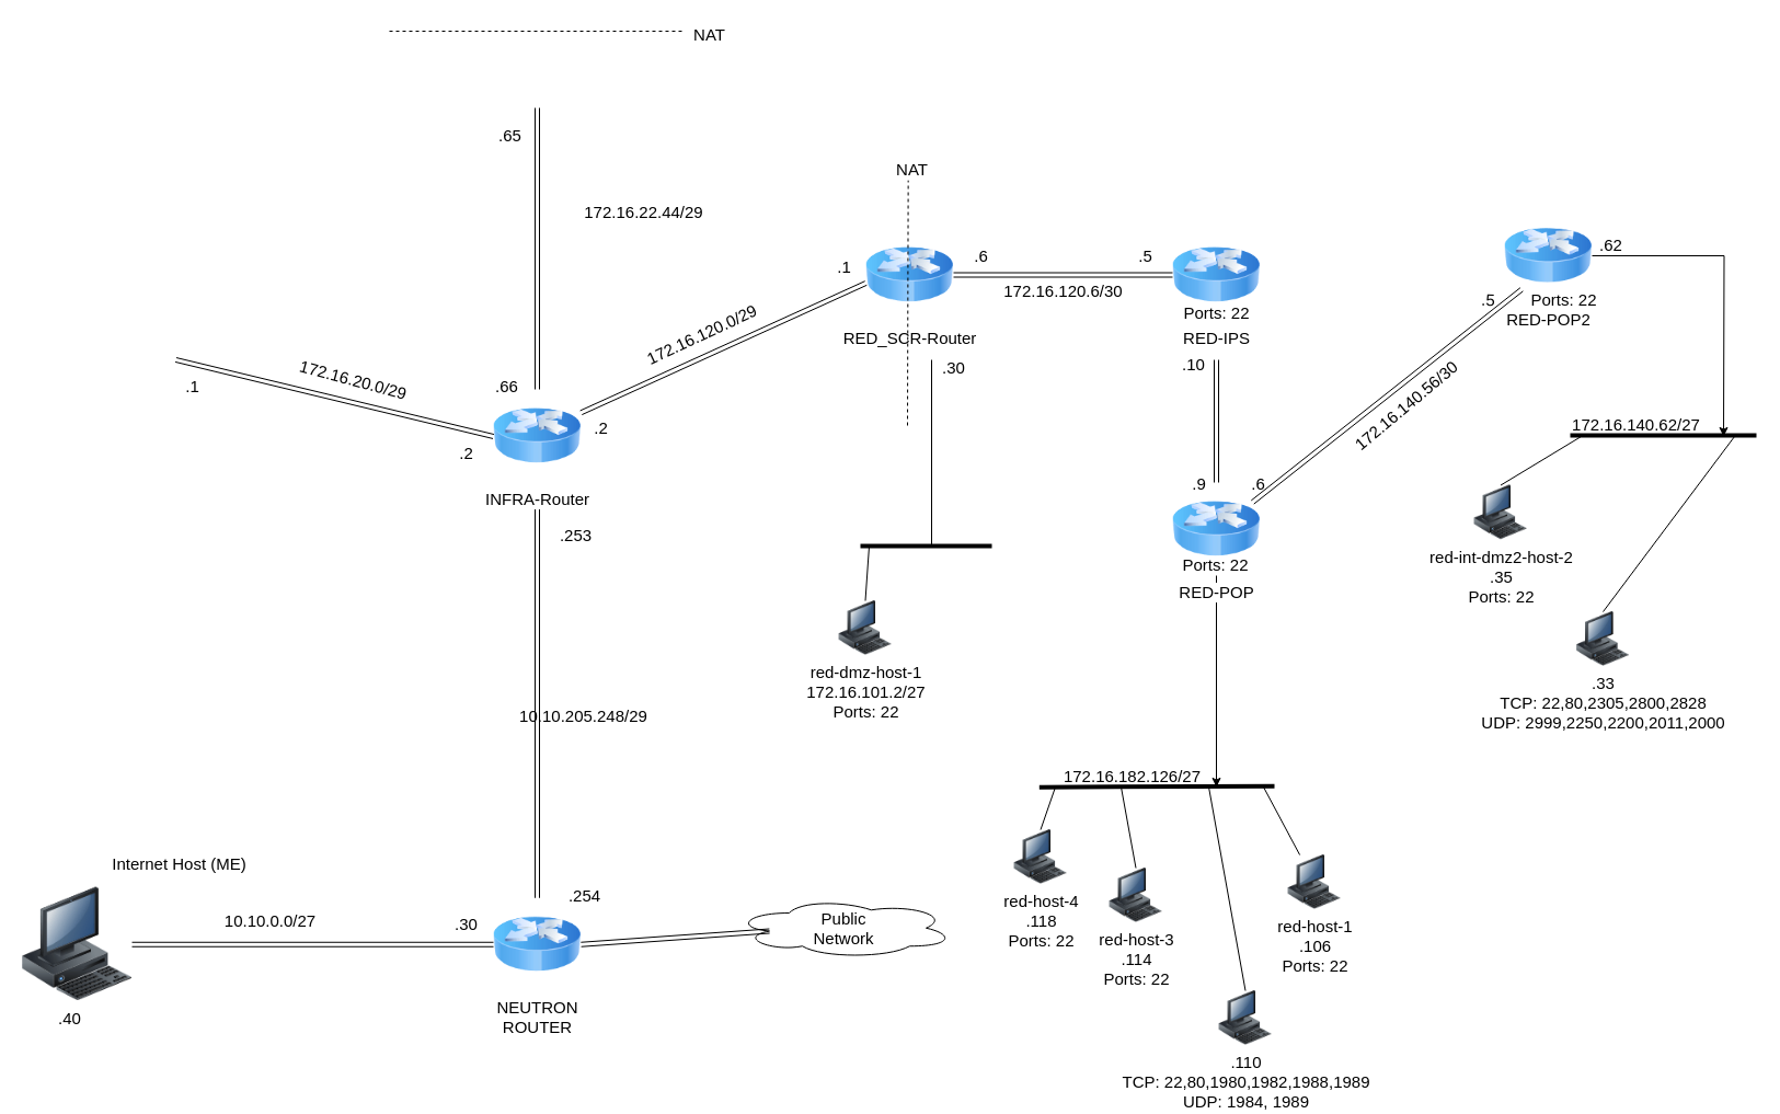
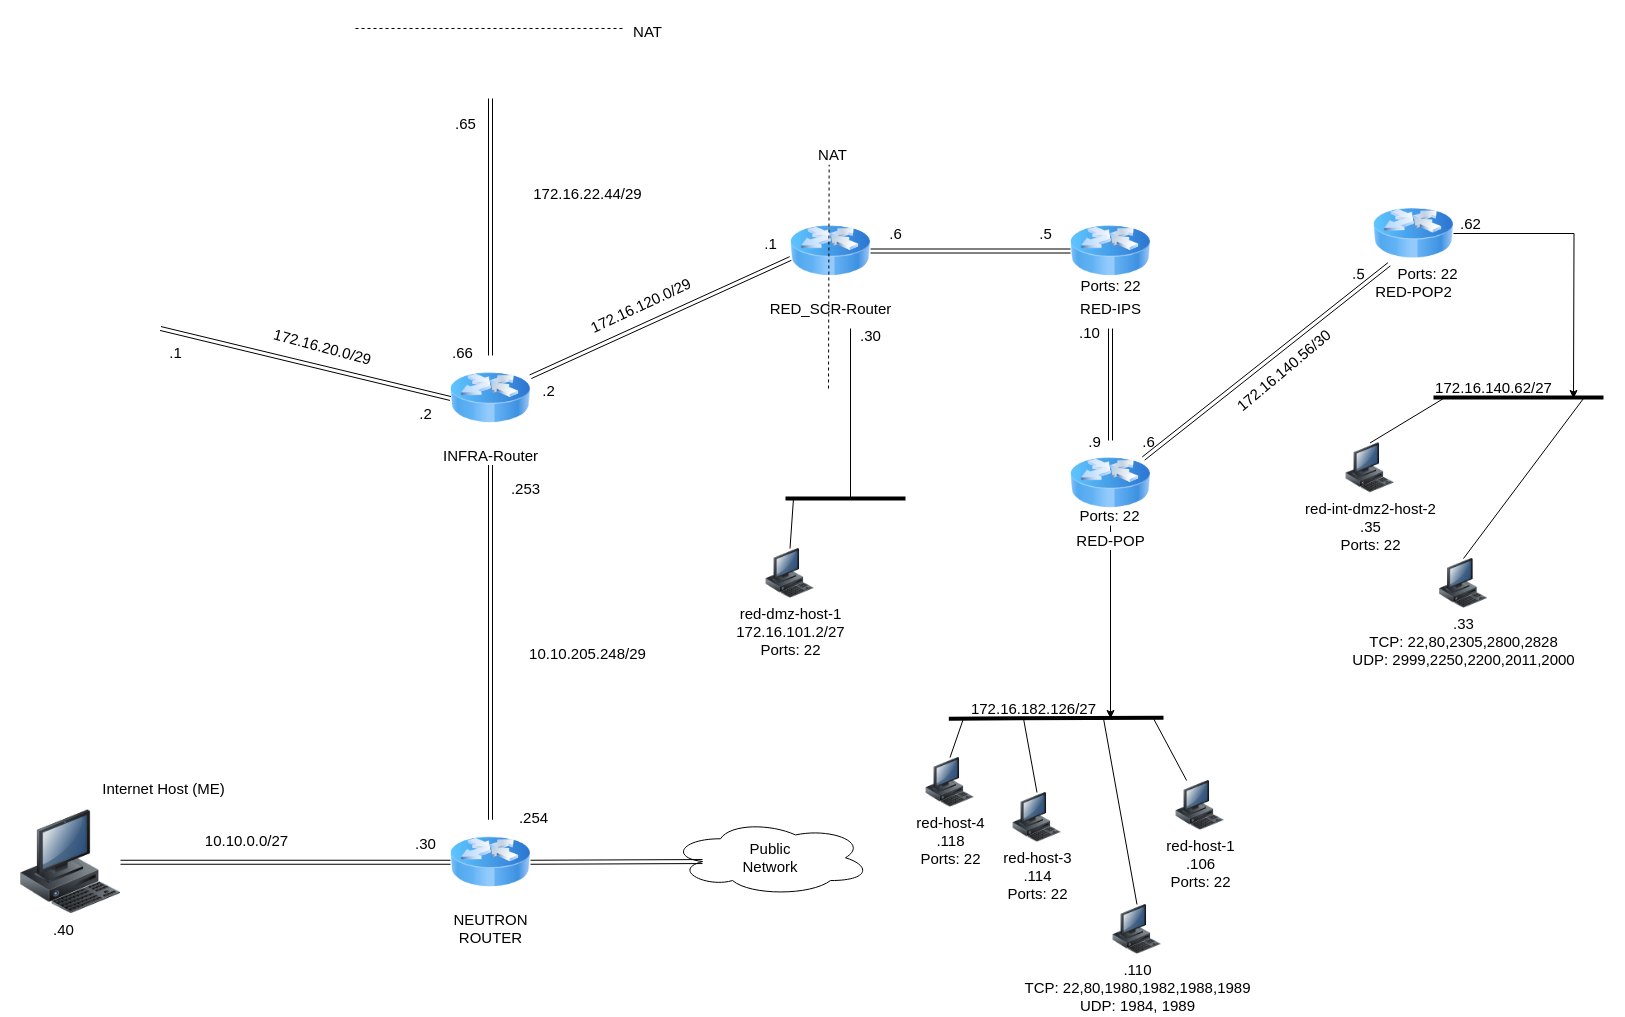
- <mxCell id="38" value="172.16.120.6/30" style="text;html=1;align=center;verticalAlign=middle;resizable=0;points=[];autosize=1;fontSize=15;" vertex="1" parent="1"><mxGeometry x="895" y="255" width="150" height="20" as="geometry" /></mxCell>
- <mxCell id="13" value="10.10.205.248/29" style="text;html=1;align=center;verticalAlign=middle;resizable=0;points=[];autosize=1;fontSize=15;" vertex="1" parent="1"><mxGeometry x="452" y="643" width="160" height="20" as="geometry" /></mxCell>
+ <mxCell id="13" value="10.10.205.248/29" style="text;html=1;align=center;verticalAlign=middle;resizable=0;points=[];autosize=1;fontSize=15;" vertex="1" parent="1"><mxGeometry x="507" y="643" width="160" height="20" as="geometry" /></mxCell>
- <mxCell id="6" value="&lt;div style=&quot;font-size: 15px;&quot;&gt;Public&lt;/div&gt;&lt;div style=&quot;font-size: 15px;&quot;&gt;Network&lt;br style=&quot;font-size: 15px;&quot;&gt;&lt;/div&gt;" style="ellipse;shape=cloud;whiteSpace=wrap;html=1;align=center;fontSize=15;" vertex="1" parent="1"><mxGeometry x="670" y="819.25" width="200" height="55" as="geometry" /></mxCell>
+ <mxCell id="6" value="&lt;div style=&quot;font-size: 15px;&quot;&gt;Public&lt;/div&gt;&lt;div style=&quot;font-size: 15px;&quot;&gt;Network&lt;br style=&quot;font-size: 15px;&quot;&gt;&lt;/div&gt;" style="ellipse;shape=cloud;whiteSpace=wrap;html=1;align=center;fontSize=15;" vertex="1" parent="1"><mxGeometry x="670" y="819.25" width="200" height="76" as="geometry" /></mxCell>
